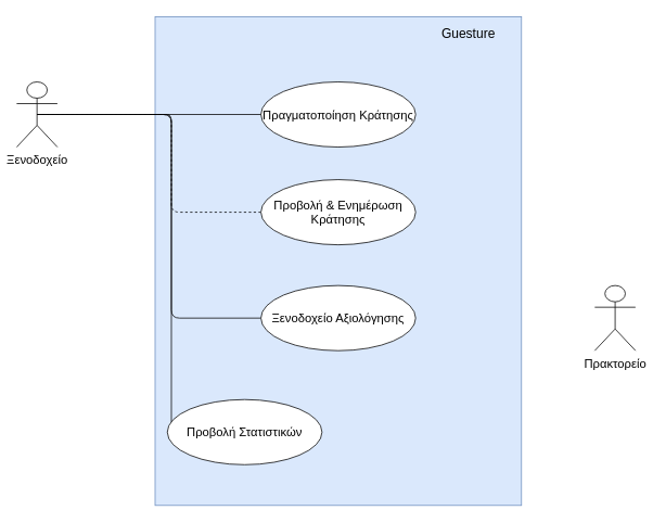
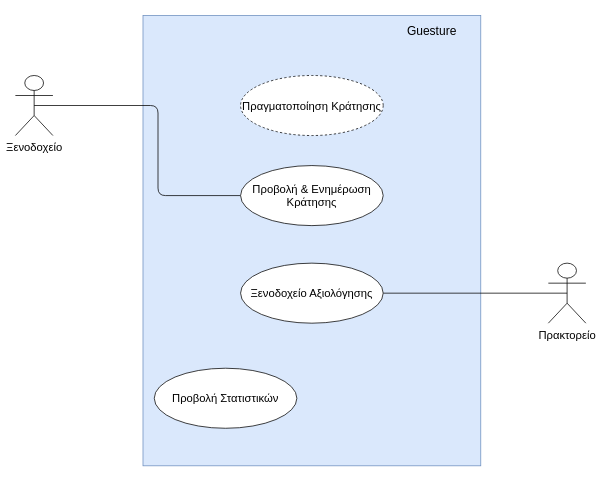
- <mxCell id="12" style="rounded=0;orthogonalLoop=1;jettySize=auto;html=1;entryX=0;entryY=0.5;entryDx=0;entryDy=0;exitX=0.5;exitY=0.5;exitDx=0;exitDy=0;exitPerimeter=0;endArrow=none;endFill=0;fontSize=15;" edge="1" parent="1" source="13" target="4"><mxGeometry relative="1" as="geometry"><mxPoint x="45" y="140" as="sourcePoint" /></mxGeometry></mxCell>
- <mxCell id="4" value="Πραγματοποίηση Κράτησης" style="ellipse;whiteSpace=wrap;html=1;fontSize=15;" vertex="1" parent="1"><mxGeometry x="320" y="100" width="190" height="80" as="geometry" /></mxCell>
+ <mxCell id="4" value="Πραγματοποίηση Κράτησης" style="ellipse;whiteSpace=wrap;html=1;fontSize=15;dashed=1;" vertex="1" parent="1"><mxGeometry x="320" y="100" width="190" height="80" as="geometry" /></mxCell>
- <mxCell id="5" style="edgeStyle=none;rounded=1;orthogonalLoop=1;jettySize=auto;html=1;exitX=0;exitY=0.5;exitDx=0;exitDy=0;endArrow=none;endFill=0;entryX=0.5;entryY=0.5;entryDx=0;entryDy=0;entryPerimeter=0;fontSize=15;dashed=1;" edge="1" parent="1" source="6" target="13"><mxGeometry relative="1" as="geometry"><Array as="points"><mxPoint x="210" y="260" /><mxPoint x="210" y="140" /></Array></mxGeometry></mxCell>
+ <mxCell id="5" style="edgeStyle=none;rounded=1;orthogonalLoop=1;jettySize=auto;html=1;exitX=0;exitY=0.5;exitDx=0;exitDy=0;endArrow=none;endFill=0;entryX=0.5;entryY=0.5;entryDx=0;entryDy=0;entryPerimeter=0;fontSize=15;" edge="1" parent="1" source="6" target="13"><mxGeometry relative="1" as="geometry"><Array as="points"><mxPoint x="210" y="260" /><mxPoint x="210" y="140" /></Array></mxGeometry></mxCell>
- <mxCell id="7" style="edgeStyle=none;rounded=1;orthogonalLoop=1;jettySize=auto;html=1;exitX=0;exitY=0.5;exitDx=0;exitDy=0;entryX=0.5;entryY=0.5;entryDx=0;entryDy=0;entryPerimeter=0;endArrow=none;endFill=0;fontSize=15;" edge="1" parent="1" source="9" target="13"><mxGeometry relative="1" as="geometry"><Array as="points"><mxPoint x="210" y="390" /><mxPoint x="210" y="140" /><mxPoint x="200" y="140" /></Array></mxGeometry></mxCell>
+ <mxCell id="8" style="edgeStyle=none;rounded=1;orthogonalLoop=1;jettySize=auto;html=1;exitX=1;exitY=0.5;exitDx=0;exitDy=0;entryX=0.5;entryY=0.5;entryDx=0;entryDy=0;entryPerimeter=0;endArrow=none;endFill=0;fontSize=15;" edge="1" parent="1" source="9" target="14"><mxGeometry relative="1" as="geometry" /></mxCell>
- <mxCell id="10" style="edgeStyle=none;rounded=1;orthogonalLoop=1;jettySize=auto;html=1;exitX=0;exitY=0.5;exitDx=0;exitDy=0;entryX=0.5;entryY=0.5;entryDx=0;entryDy=0;entryPerimeter=0;endArrow=none;endFill=0;fontSize=15;" edge="1" parent="1" source="11" target="13"><mxGeometry relative="1" as="geometry"><Array as="points"><mxPoint x="210" y="530" /><mxPoint x="210" y="140" /></Array></mxGeometry></mxCell>
